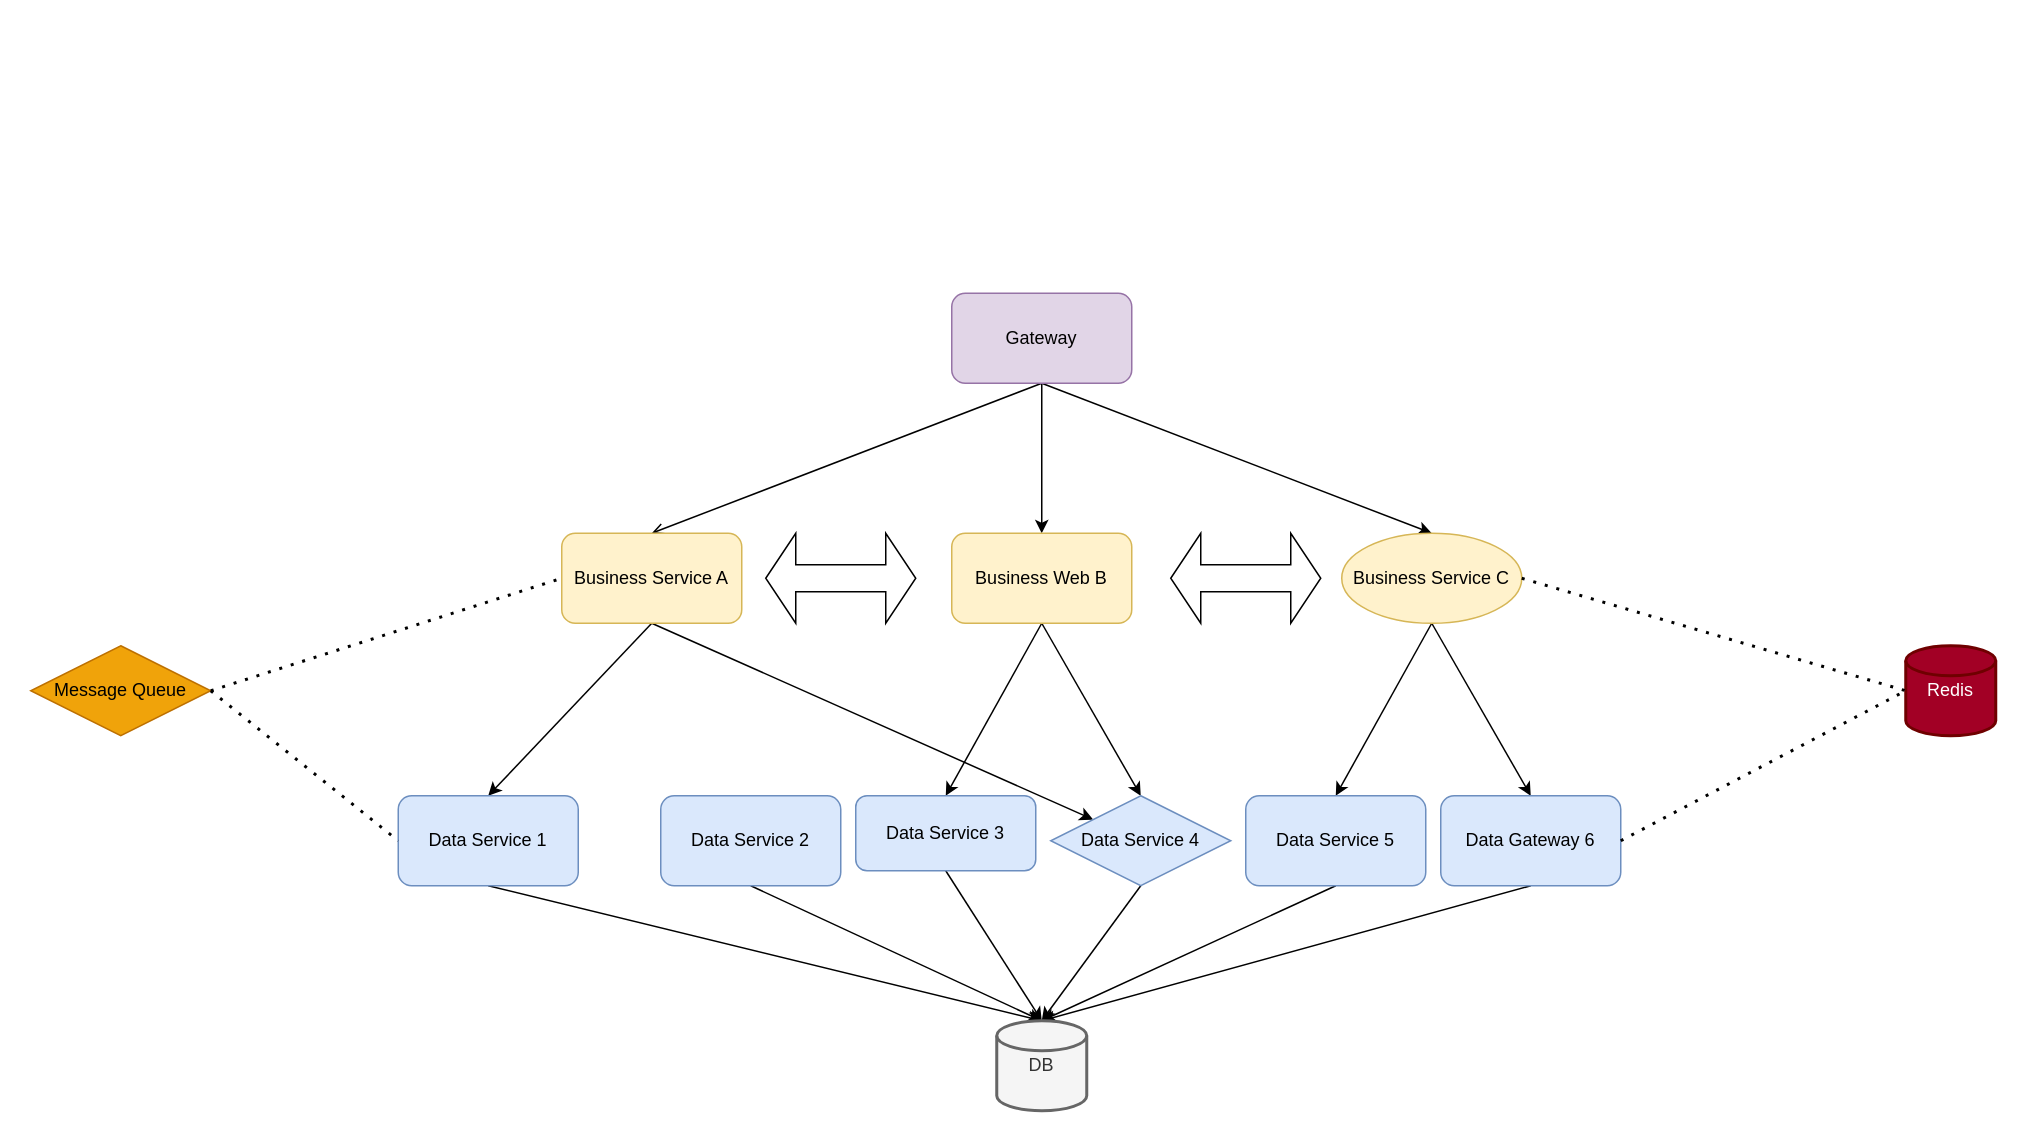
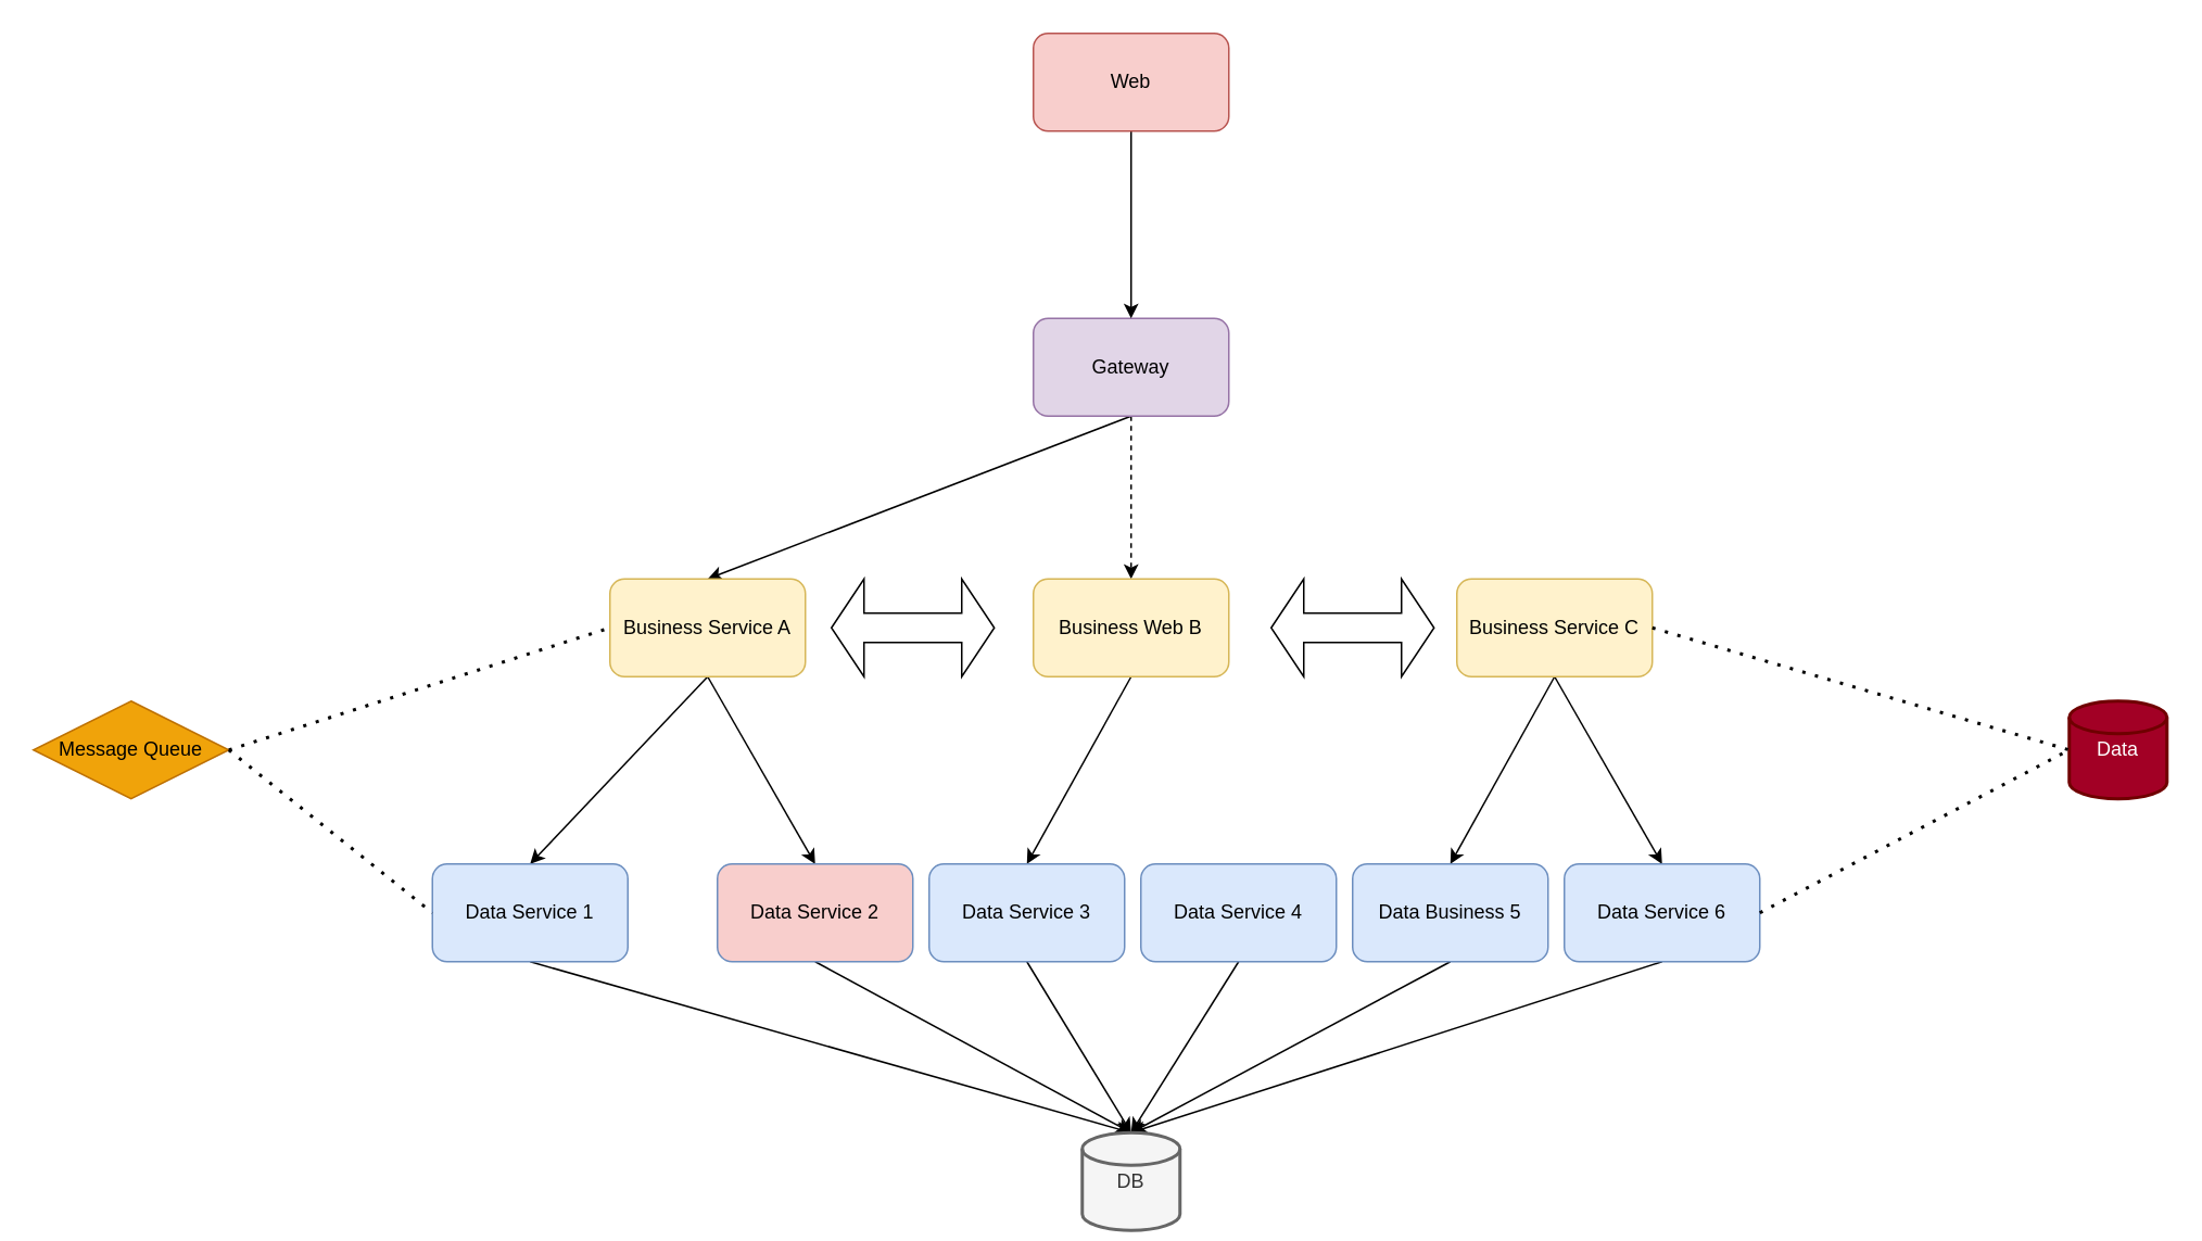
+ <mxCell id="16" value="Web" style="rounded=1;whiteSpace=wrap;html=1;fillColor=#f8cecc;strokeColor=#b85450;" vertex="1" parent="1"><mxGeometry x="634" y="20" width="120" height="60" as="geometry" /></mxCell>
+ <mxCell id="15" style="edgeStyle=none;rounded=0;orthogonalLoop=1;jettySize=auto;html=1;exitX=0.5;exitY=1;exitDx=0;exitDy=0;entryX=0.5;entryY=0;entryDx=0;entryDy=0;" edge="1" parent="1" source="16" target="5"><mxGeometry relative="1" as="geometry" /></mxCell>
- <mxCell id="3" style="edgeStyle=none;rounded=0;orthogonalLoop=1;jettySize=auto;html=1;exitX=0.5;exitY=1;exitDx=0;exitDy=0;entryX=0.5;entryY=0;entryDx=0;entryDy=0;" edge="1" parent="1" source="5" target="11"><mxGeometry relative="1" as="geometry" /></mxCell>
+ <mxCell id="3" style="edgeStyle=none;rounded=0;orthogonalLoop=1;jettySize=auto;html=1;exitX=0.5;exitY=1;exitDx=0;exitDy=0;entryX=0.5;entryY=0;entryDx=0;entryDy=0;dashed=1;" edge="1" parent="1" source="5" target="11"><mxGeometry relative="1" as="geometry" /></mxCell>
- <mxCell id="4" style="edgeStyle=none;rounded=0;orthogonalLoop=1;jettySize=auto;html=1;exitX=0.5;exitY=1;exitDx=0;exitDy=0;entryX=0.5;entryY=0;entryDx=0;entryDy=0;" edge="1" parent="1" source="5" target="14"><mxGeometry relative="1" as="geometry" /></mxCell>
- <mxCell id="2" style="edgeStyle=none;rounded=0;orthogonalLoop=1;jettySize=auto;html=1;exitX=0.5;exitY=1;exitDx=0;exitDy=0;entryX=0.5;entryY=0;entryDx=0;entryDy=0;endArrow=open;" edge="1" parent="1" source="5" target="8"><mxGeometry relative="1" as="geometry" /></mxCell>
+ <mxCell id="2" style="edgeStyle=none;rounded=0;orthogonalLoop=1;jettySize=auto;html=1;exitX=0.5;exitY=1;exitDx=0;exitDy=0;entryX=0.5;entryY=0;entryDx=0;entryDy=0;" edge="1" parent="1" source="5" target="8"><mxGeometry relative="1" as="geometry" /></mxCell>
- <mxCell id="14" value="Business Service C" style="ellipse;whiteSpace=wrap;html=1;fillColor=#fff2cc;strokeColor=#d6b656;" vertex="1" parent="1"><mxGeometry x="894" y="355" width="120" height="60" as="geometry" /></mxCell>
+ <mxCell id="14" value="Business Service C" style="rounded=1;whiteSpace=wrap;html=1;fillColor=#fff2cc;strokeColor=#d6b656;" vertex="1" parent="1"><mxGeometry x="894" y="355" width="120" height="60" as="geometry" /></mxCell>
- <mxCell id="30" value="Redis" style="strokeWidth=2;html=1;shape=mxgraph.flowchart.database;whiteSpace=wrap;fillColor=#a20025;fontColor=#ffffff;strokeColor=#6F0000;" vertex="1" parent="1"><mxGeometry x="1270" y="430" width="60" height="60" as="geometry" /></mxCell>
+ <mxCell id="30" value="Data" style="strokeWidth=2;html=1;shape=mxgraph.flowchart.database;whiteSpace=wrap;fillColor=#a20025;fontColor=#ffffff;strokeColor=#6F0000;" vertex="1" parent="1"><mxGeometry x="1270" y="430" width="60" height="60" as="geometry" /></mxCell>
- <mxCell id="10" style="edgeStyle=none;rounded=0;orthogonalLoop=1;jettySize=auto;html=1;exitX=0.5;exitY=1;exitDx=0;exitDy=0;entryX=0.5;entryY=0;entryDx=0;entryDy=0;" edge="1" parent="1" source="11" target="28"><mxGeometry relative="1" as="geometry" /></mxCell>
- <mxCell id="7" style="edgeStyle=none;rounded=0;orthogonalLoop=1;jettySize=auto;html=1;exitX=0.5;exitY=1;exitDx=0;exitDy=0;" edge="1" parent="1" source="8" target="28"><mxGeometry relative="1" as="geometry" /></mxCell>
+ <mxCell id="7" style="edgeStyle=none;rounded=0;orthogonalLoop=1;jettySize=auto;html=1;exitX=0.5;exitY=1;exitDx=0;exitDy=0;entryX=0.5;entryY=0;entryDx=0;entryDy=0;" edge="1" parent="1" source="8" target="20"><mxGeometry relative="1" as="geometry" /></mxCell>
- <mxCell id="26" value="Data Service 3" style="rounded=1;whiteSpace=wrap;html=1;fillColor=#dae8fc;strokeColor=#6c8ebf;" vertex="1" parent="1"><mxGeometry x="570" y="530" width="120" height="50" as="geometry" /></mxCell>
+ <mxCell id="26" value="Data Service 3" style="rounded=1;whiteSpace=wrap;html=1;fillColor=#dae8fc;strokeColor=#6c8ebf;" vertex="1" parent="1"><mxGeometry x="570" y="530" width="120" height="60" as="geometry" /></mxCell>
- <mxCell id="20" value="Data Service 2" style="rounded=1;whiteSpace=wrap;html=1;fillColor=#dae8fc;strokeColor=#6c8ebf;" vertex="1" parent="1"><mxGeometry x="440" y="530" width="120" height="60" as="geometry" /></mxCell>
+ <mxCell id="20" value="Data Service 2" style="rounded=1;whiteSpace=wrap;html=1;fillColor=#f8cecc;strokeColor=#6c8ebf;" vertex="1" parent="1"><mxGeometry x="440" y="530" width="120" height="60" as="geometry" /></mxCell>
- <mxCell id="28" value="Data Service 4" style="rhombus;whiteSpace=wrap;html=1;fillColor=#dae8fc;strokeColor=#6c8ebf;" vertex="1" parent="1"><mxGeometry x="700" y="530" width="120" height="60" as="geometry" /></mxCell>
+ <mxCell id="28" value="Data Service 4" style="rounded=1;whiteSpace=wrap;html=1;fillColor=#dae8fc;strokeColor=#6c8ebf;" vertex="1" parent="1"><mxGeometry x="700" y="530" width="120" height="60" as="geometry" /></mxCell>
- <mxCell id="22" value="Data Service 5" style="rounded=1;whiteSpace=wrap;html=1;fillColor=#dae8fc;strokeColor=#6c8ebf;" vertex="1" parent="1"><mxGeometry x="830" y="530" width="120" height="60" as="geometry" /></mxCell>
+ <mxCell id="22" value="Data Business 5" style="rounded=1;whiteSpace=wrap;html=1;fillColor=#dae8fc;strokeColor=#6c8ebf;" vertex="1" parent="1"><mxGeometry x="830" y="530" width="120" height="60" as="geometry" /></mxCell>
- <mxCell id="24" value="Data Gateway 6" style="rounded=1;whiteSpace=wrap;html=1;fillColor=#dae8fc;strokeColor=#6c8ebf;" vertex="1" parent="1"><mxGeometry x="960" y="530" width="120" height="60" as="geometry" /></mxCell>
+ <mxCell id="24" value="Data Service 6" style="rounded=1;whiteSpace=wrap;html=1;fillColor=#dae8fc;strokeColor=#6c8ebf;" vertex="1" parent="1"><mxGeometry x="960" y="530" width="120" height="60" as="geometry" /></mxCell>
- <mxCell id="29" value="DB" style="strokeWidth=2;html=1;shape=mxgraph.flowchart.database;whiteSpace=wrap;fillColor=#f5f5f5;fontColor=#333333;strokeColor=#666666;" vertex="1" parent="1"><mxGeometry x="664" y="680" width="60" height="60" as="geometry" /></mxCell>
+ <mxCell id="29" value="DB" style="strokeWidth=2;html=1;shape=mxgraph.flowchart.database;whiteSpace=wrap;fillColor=#f5f5f5;fontColor=#333333;strokeColor=#666666;" vertex="1" parent="1"><mxGeometry x="664" y="695" width="60" height="60" as="geometry" /></mxCell>
